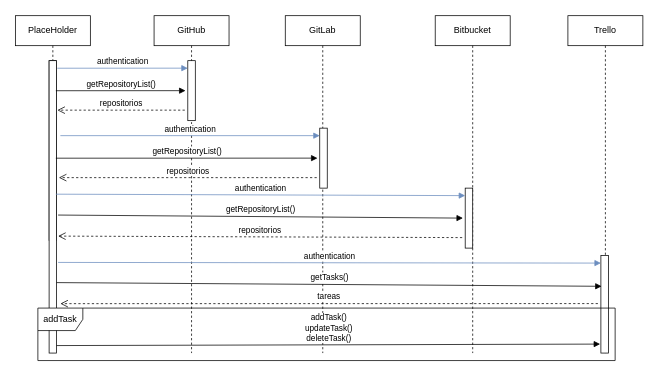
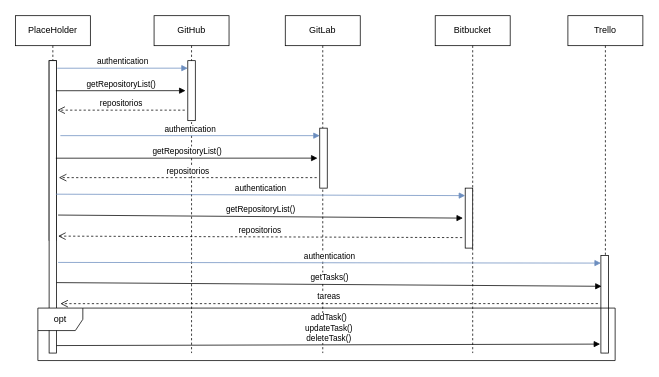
- <mxCell id="26" value="addTask" style="shape=umlFrame;whiteSpace=wrap;html=1;fillColor=#FFFFFF;gradientColor=none;" vertex="1" parent="1"><mxGeometry x="50" y="410" width="770" height="70" as="geometry" /></mxCell>
+ <mxCell id="26" value="opt" style="shape=umlFrame;whiteSpace=wrap;html=1;fillColor=#FFFFFF;gradientColor=none;" vertex="1" parent="1"><mxGeometry x="50" y="410" width="770" height="70" as="geometry" /></mxCell>
